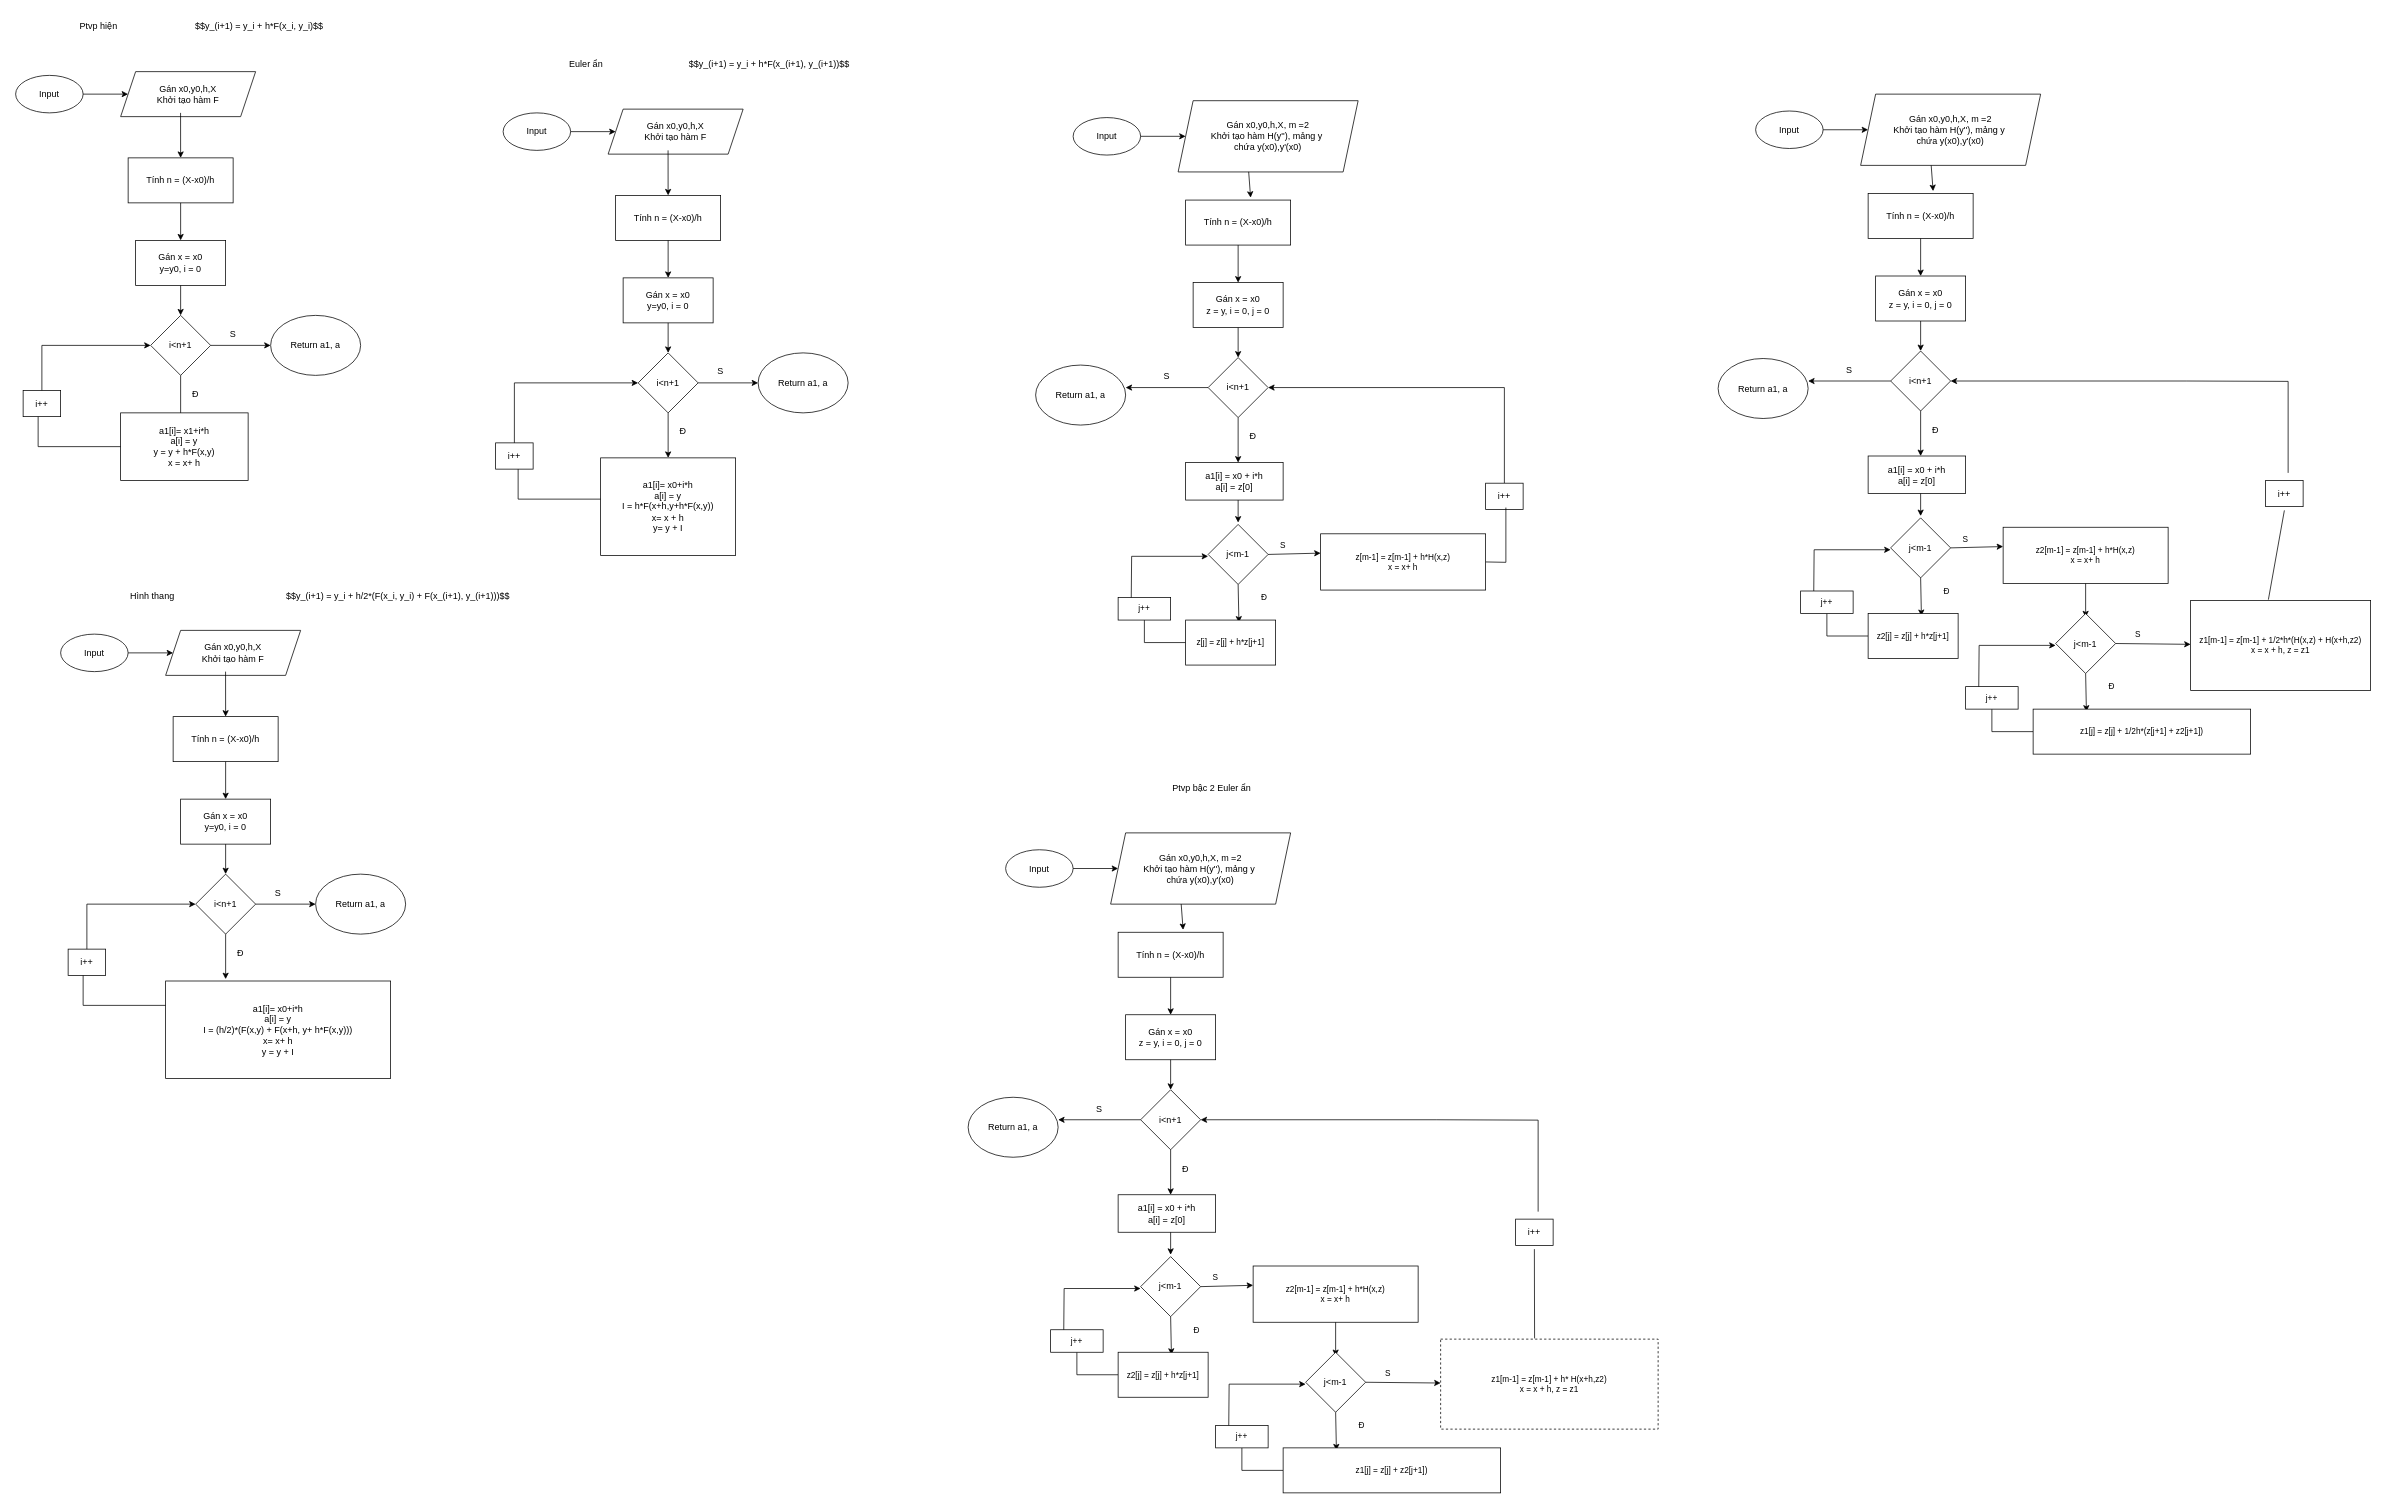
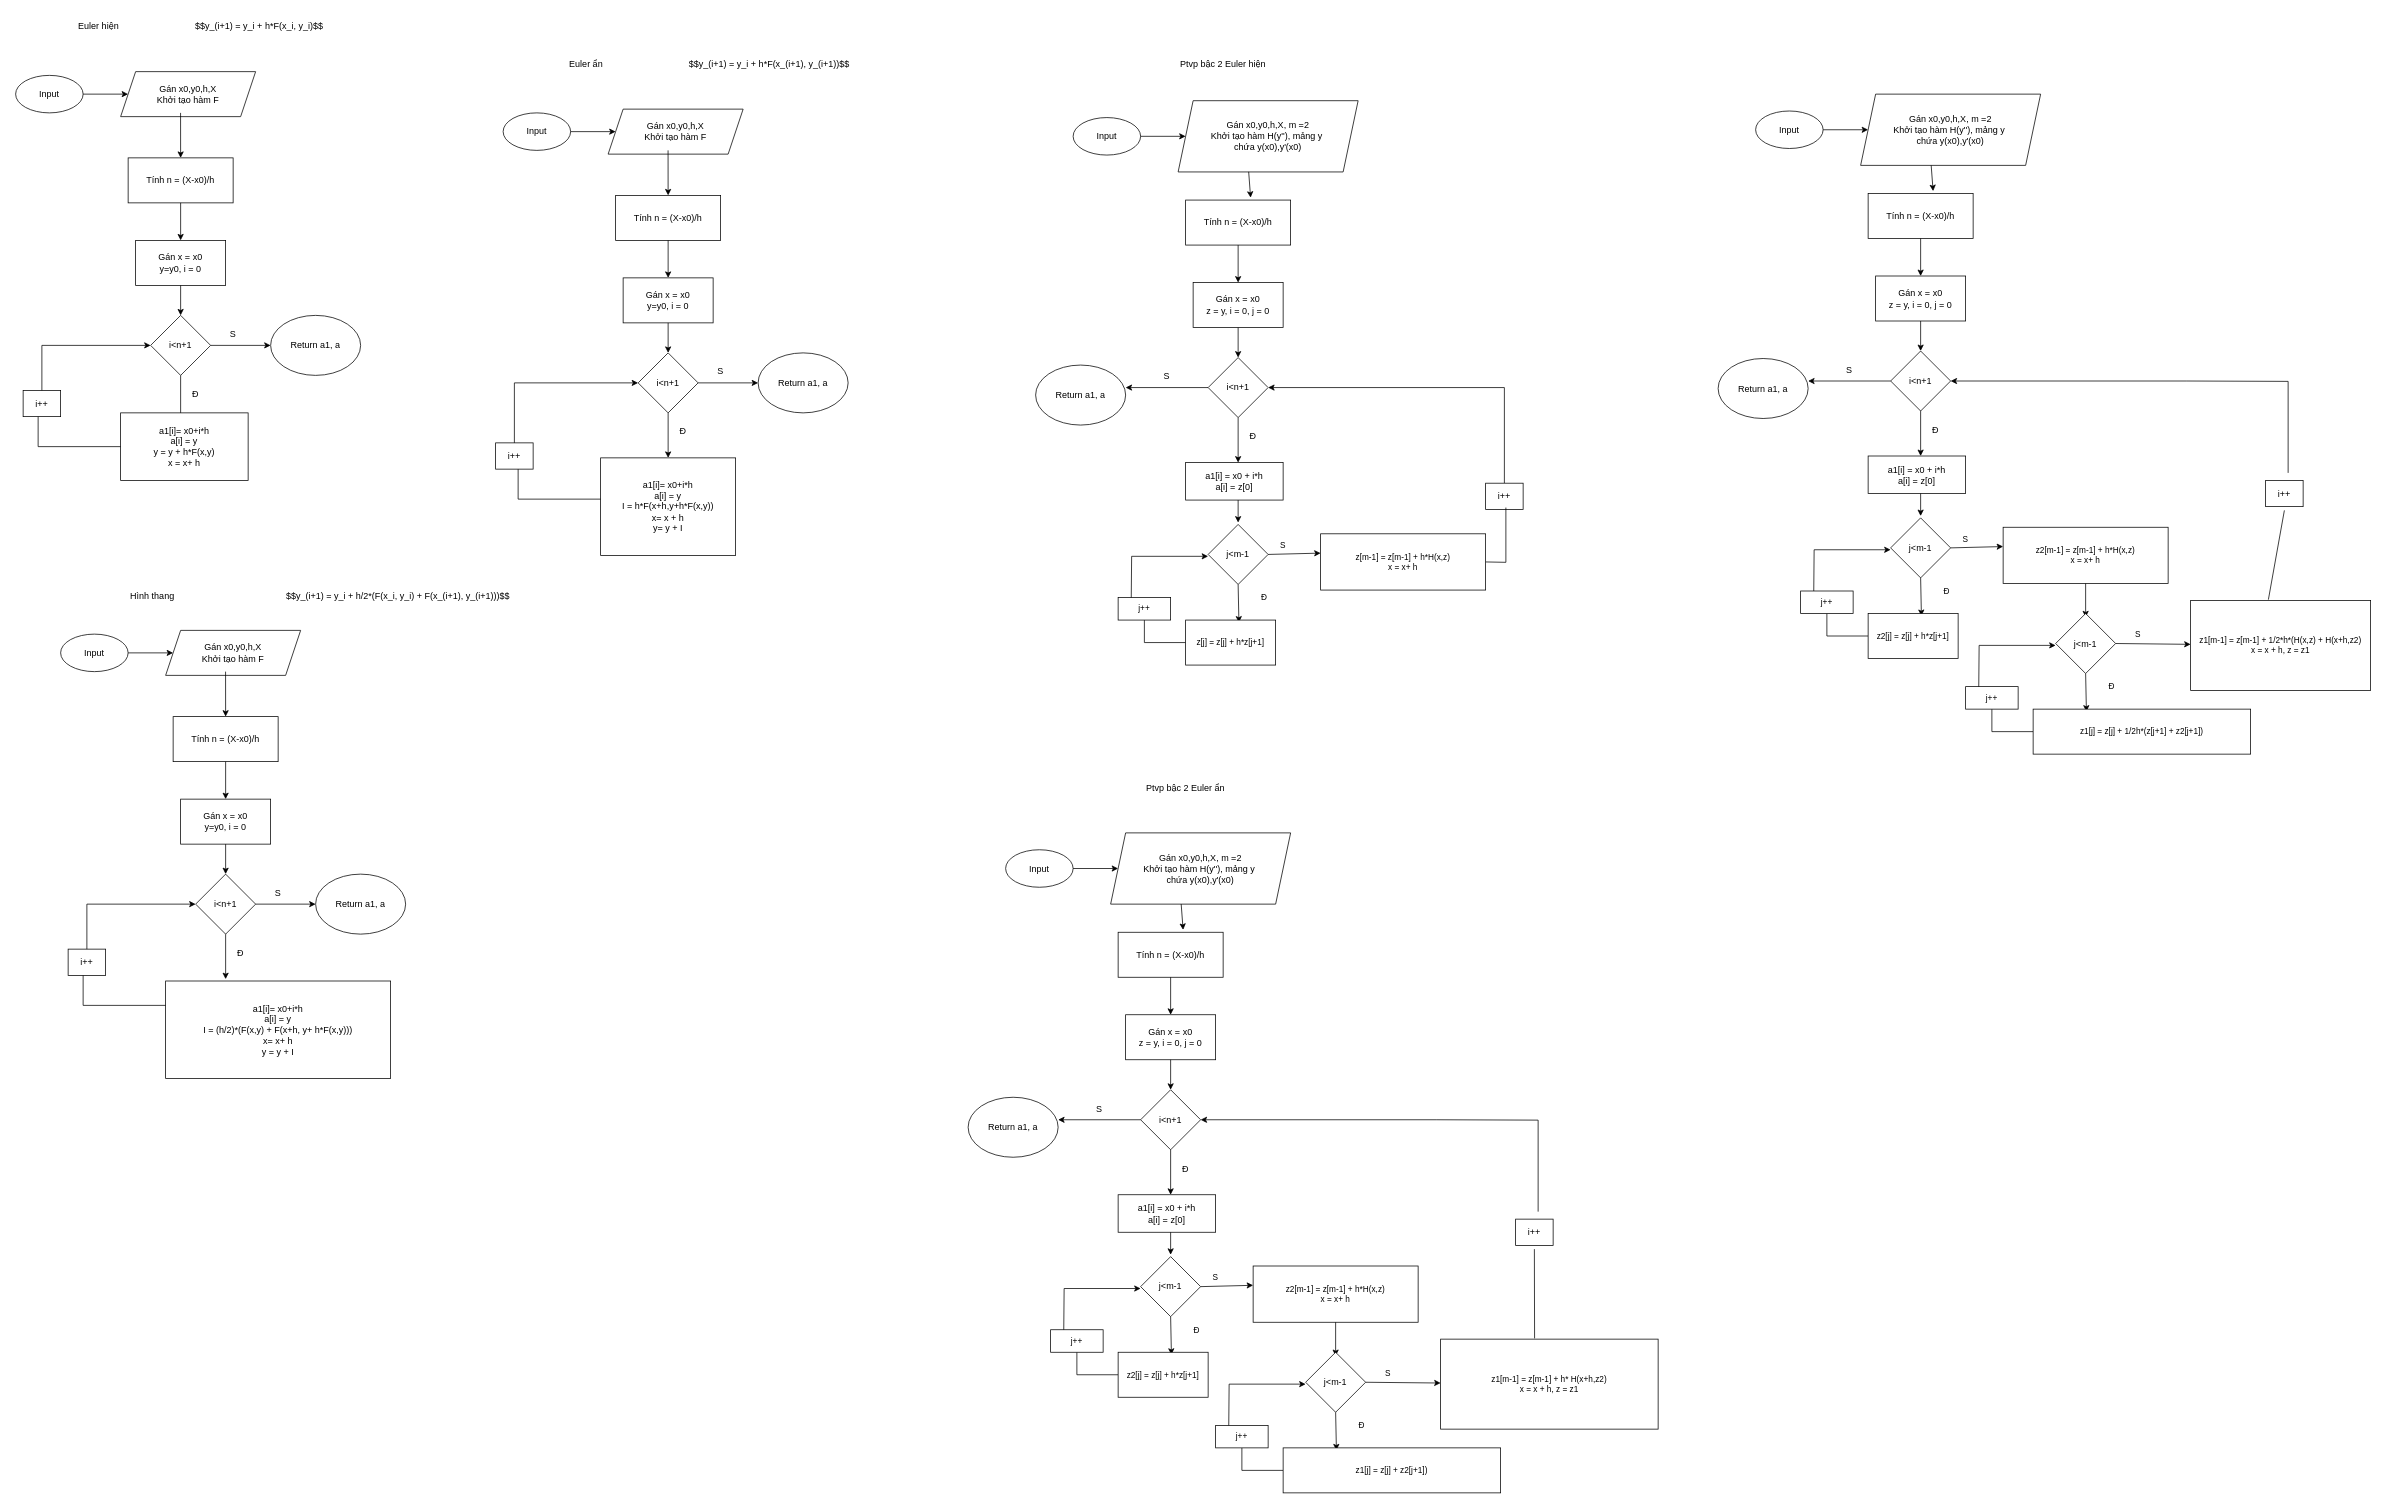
- <mxCell id="17" value="Ptvp hiện&amp;nbsp;" style="text;html=1;strokeColor=none;fillColor=none;align=center;verticalAlign=middle;whiteSpace=wrap;rounded=0;" parent="1" vertex="1"><mxGeometry x="35" y="20" width="195" height="30" as="geometry" /></mxCell>
+ <mxCell id="17" value="Euler hiện&amp;nbsp;" style="text;html=1;strokeColor=none;fillColor=none;align=center;verticalAlign=middle;whiteSpace=wrap;rounded=0;" parent="1" vertex="1"><mxGeometry x="35" y="20" width="195" height="30" as="geometry" /></mxCell>
+ <mxCell id="51" value="Ptvp bậc 2 Euler hiện" style="text;html=1;strokeColor=none;fillColor=none;align=center;verticalAlign=middle;whiteSpace=wrap;rounded=0;" parent="1" vertex="1"><mxGeometry x="1490" y="70" width="280" height="30" as="geometry" /></mxCell>
- <mxCell id="13" value="a1[i]= x1+i*h&lt;br&gt;a[i] = y&lt;br&gt;y = y + h*F(x,y)&lt;br&gt;x = x+ h" style="rounded=0;whiteSpace=wrap;html=1;" parent="1" vertex="1"><mxGeometry x="160" y="550" width="170" height="90" as="geometry" /></mxCell>
+ <mxCell id="13" value="a1[i]= x0+i*h&lt;br&gt;a[i] = y&lt;br&gt;y = y + h*F(x,y)&lt;br&gt;x = x+ h" style="rounded=0;whiteSpace=wrap;html=1;" parent="1" vertex="1"><mxGeometry x="160" y="550" width="170" height="90" as="geometry" /></mxCell>
- <mxCell id="91" value="Ptvp bậc 2 Euler ẩn" style="text;html=1;strokeColor=none;fillColor=none;align=center;verticalAlign=middle;whiteSpace=wrap;rounded=0;" parent="1" vertex="1"><mxGeometry x="1475" y="1035" width="280" height="30" as="geometry" /></mxCell>
+ <mxCell id="91" value="Ptvp bậc 2 Euler ẩn" style="text;html=1;strokeColor=none;fillColor=none;align=center;verticalAlign=middle;whiteSpace=wrap;rounded=0;" parent="1" vertex="1"><mxGeometry x="1440" y="1035" width="280" height="30" as="geometry" /></mxCell>
- <mxCell id="170" value="z1[m-1] = z[m-1] + h* H(x+h,z2)&lt;br&gt;x = x + h, z = z1" style="rounded=0;whiteSpace=wrap;html=1;fontFamily=Helvetica;fontSize=11;fontColor=default;dashed=1;" vertex="1" parent="1"><mxGeometry x="1920" y="1785" width="290" height="120" as="geometry" /></mxCell>
+ <mxCell id="170" value="z1[m-1] = z[m-1] + h* H(x+h,z2)&lt;br&gt;x = x + h, z = z1" style="rounded=0;whiteSpace=wrap;html=1;fontFamily=Helvetica;fontSize=11;fontColor=default;" vertex="1" parent="1"><mxGeometry x="1920" y="1785" width="290" height="120" as="geometry" /></mxCell>
